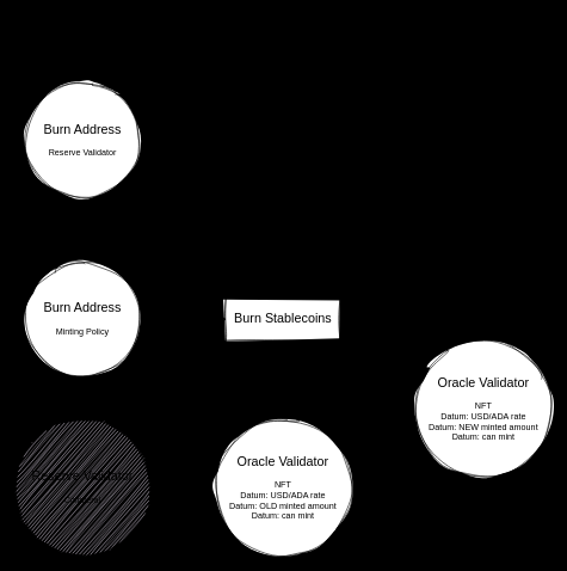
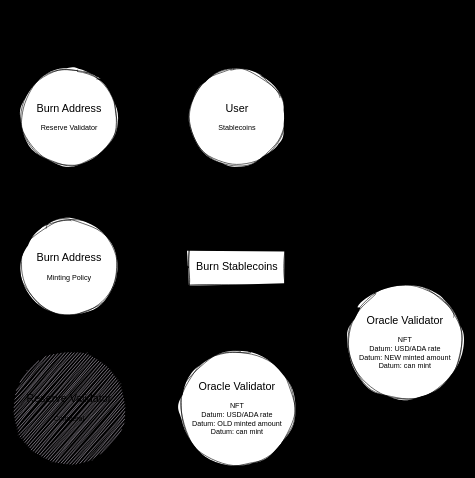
+ <mxCell id="3" value="&lt;font style=&quot;&quot;&gt;&lt;span style=&quot;font-size: 18px;&quot;&gt;User&lt;/span&gt;&lt;br style=&quot;font-size: 12px;&quot;&gt;&lt;br style=&quot;font-size: 12px;&quot;&gt;Stablecoins&lt;br&gt;&lt;/font&gt;" style="ellipse;whiteSpace=wrap;html=1;aspect=fixed;rounded=0;sketch=1;curveFitting=1;jiggle=2;" parent="1" vertex="1"><mxGeometry x="315" y="115" width="160" height="160" as="geometry" /></mxCell>
+ <mxCell id="2" style="edgeStyle=none;html=1;exitX=0.5;exitY=1;exitDx=0;exitDy=0;entryX=0.5;entryY=0;entryDx=0;entryDy=0;rounded=0;sketch=1;curveFitting=1;jiggle=2;" parent="1" source="3" target="5" edge="1"><mxGeometry relative="1" as="geometry" /></mxCell>
